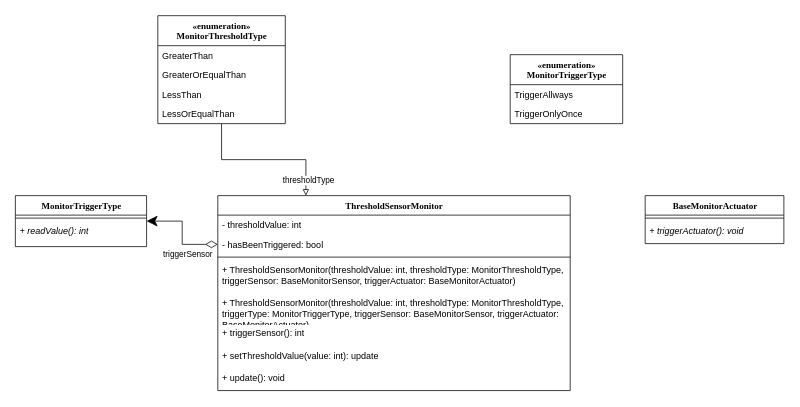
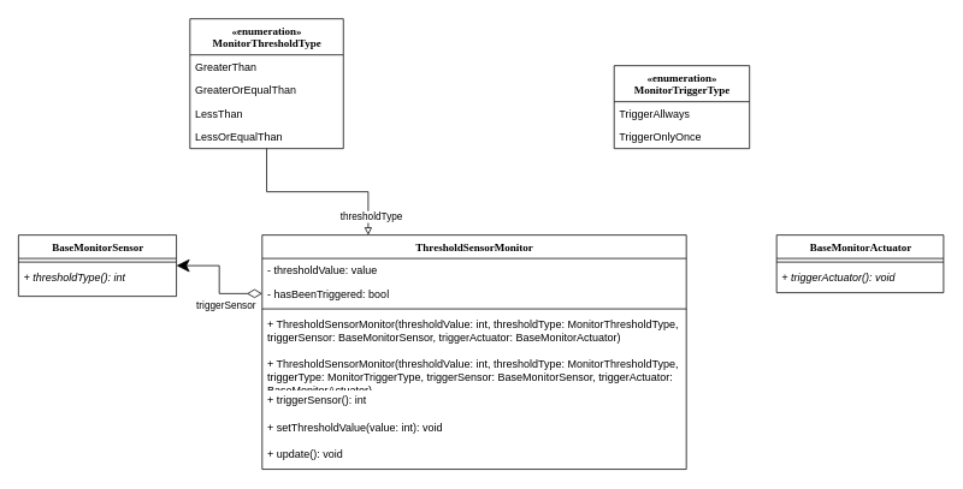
- <mxCell id="2" value="MonitorTriggerType" style="swimlane;html=1;fontStyle=1;align=center;verticalAlign=top;childLayout=stackLayout;horizontal=1;startSize=26;horizontalStack=0;resizeParent=1;resizeLast=0;collapsible=1;marginBottom=0;swimlaneFillColor=#ffffff;rounded=0;shadow=0;comic=0;labelBackgroundColor=none;strokeWidth=1;fillColor=none;fontFamily=Verdana;fontSize=12" parent="1" vertex="1"><mxGeometry x="20" y="260" width="175" height="68" as="geometry" /></mxCell>
+ <mxCell id="2" value="BaseMonitorSensor" style="swimlane;html=1;fontStyle=1;align=center;verticalAlign=top;childLayout=stackLayout;horizontal=1;startSize=26;horizontalStack=0;resizeParent=1;resizeLast=0;collapsible=1;marginBottom=0;swimlaneFillColor=#ffffff;rounded=0;shadow=0;comic=0;labelBackgroundColor=none;strokeWidth=1;fillColor=none;fontFamily=Verdana;fontSize=12" parent="1" vertex="1"><mxGeometry x="20" y="260" width="175" height="68" as="geometry" /></mxCell>
- <mxCell id="9" value="- thresholdValue: int" style="text;html=1;strokeColor=none;fillColor=none;align=left;verticalAlign=top;spacingLeft=4;spacingRight=4;whiteSpace=wrap;overflow=hidden;rotatable=0;points=[[0,0.5],[1,0.5]];portConstraint=eastwest;" parent="8" vertex="1"><mxGeometry y="26" width="470" height="26" as="geometry" /></mxCell>
+ <mxCell id="9" value="- thresholdValue: value" style="text;html=1;strokeColor=none;fillColor=none;align=left;verticalAlign=top;spacingLeft=4;spacingRight=4;whiteSpace=wrap;overflow=hidden;rotatable=0;points=[[0,0.5],[1,0.5]];portConstraint=eastwest;" parent="8" vertex="1"><mxGeometry y="26" width="470" height="26" as="geometry" /></mxCell>
- <mxCell id="4" value="+ readValue(): int" style="text;html=1;strokeColor=none;fillColor=none;align=left;verticalAlign=top;spacingLeft=4;spacingRight=4;whiteSpace=wrap;overflow=hidden;rotatable=0;points=[[0,0.5],[1,0.5]];portConstraint=eastwest;fontStyle=2" parent="2" vertex="1"><mxGeometry y="34" width="175" height="26" as="geometry" /></mxCell>
+ <mxCell id="4" value="+ thresholdType(): int" style="text;html=1;strokeColor=none;fillColor=none;align=left;verticalAlign=top;spacingLeft=4;spacingRight=4;whiteSpace=wrap;overflow=hidden;rotatable=0;points=[[0,0.5],[1,0.5]];portConstraint=eastwest;fontStyle=2" parent="2" vertex="1"><mxGeometry y="34" width="175" height="26" as="geometry" /></mxCell>
- <mxCell id="15" value="+ setThresholdValue(value: int): update" style="text;html=1;strokeColor=none;fillColor=none;align=left;verticalAlign=top;spacingLeft=4;spacingRight=4;whiteSpace=wrap;overflow=hidden;rotatable=0;points=[[0,0.5],[1,0.5]];portConstraint=eastwest;" vertex="1" parent="8"><mxGeometry y="200" width="470" height="30" as="geometry" /></mxCell>
+ <mxCell id="15" value="+ setThresholdValue(value: int): void" style="text;html=1;strokeColor=none;fillColor=none;align=left;verticalAlign=top;spacingLeft=4;spacingRight=4;whiteSpace=wrap;overflow=hidden;rotatable=0;points=[[0,0.5],[1,0.5]];portConstraint=eastwest;" vertex="1" parent="8"><mxGeometry y="200" width="470" height="30" as="geometry" /></mxCell>
